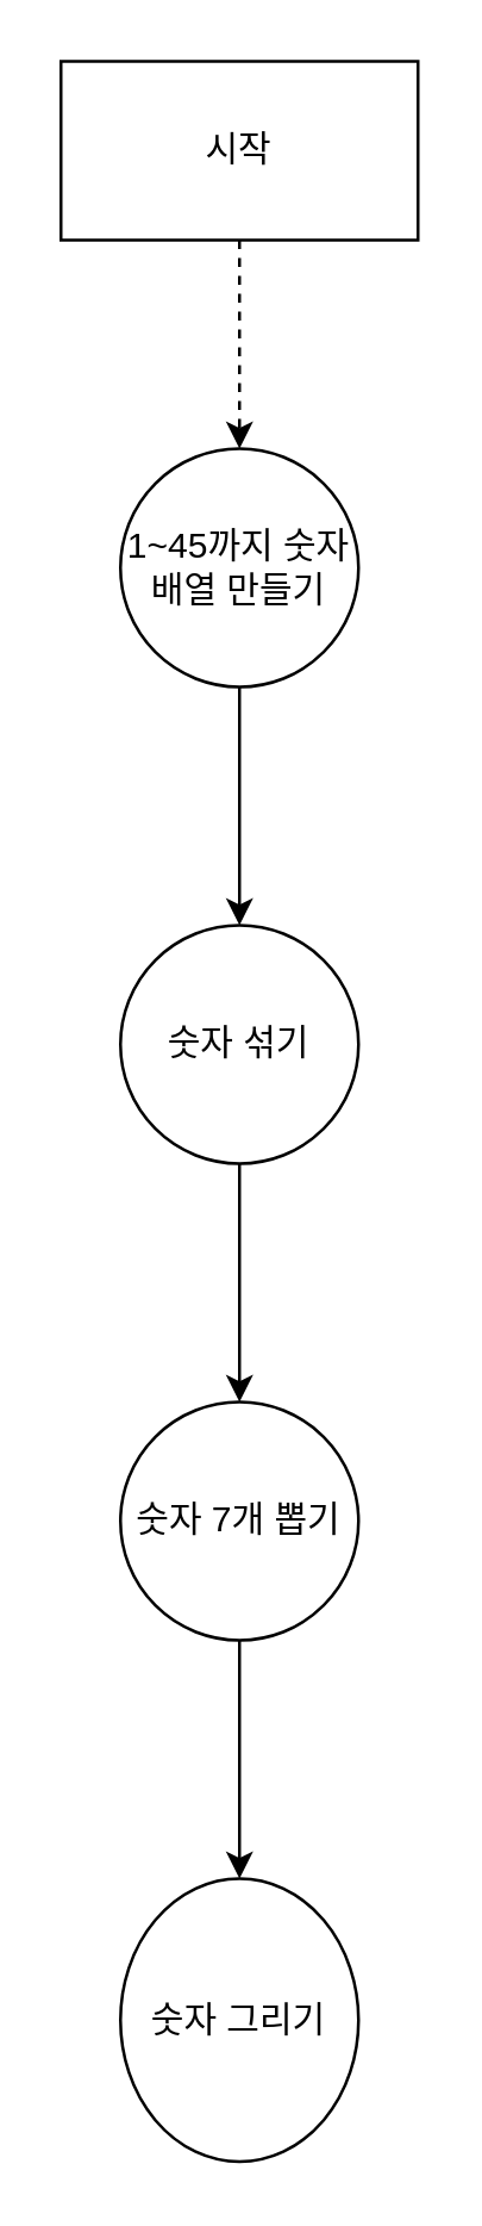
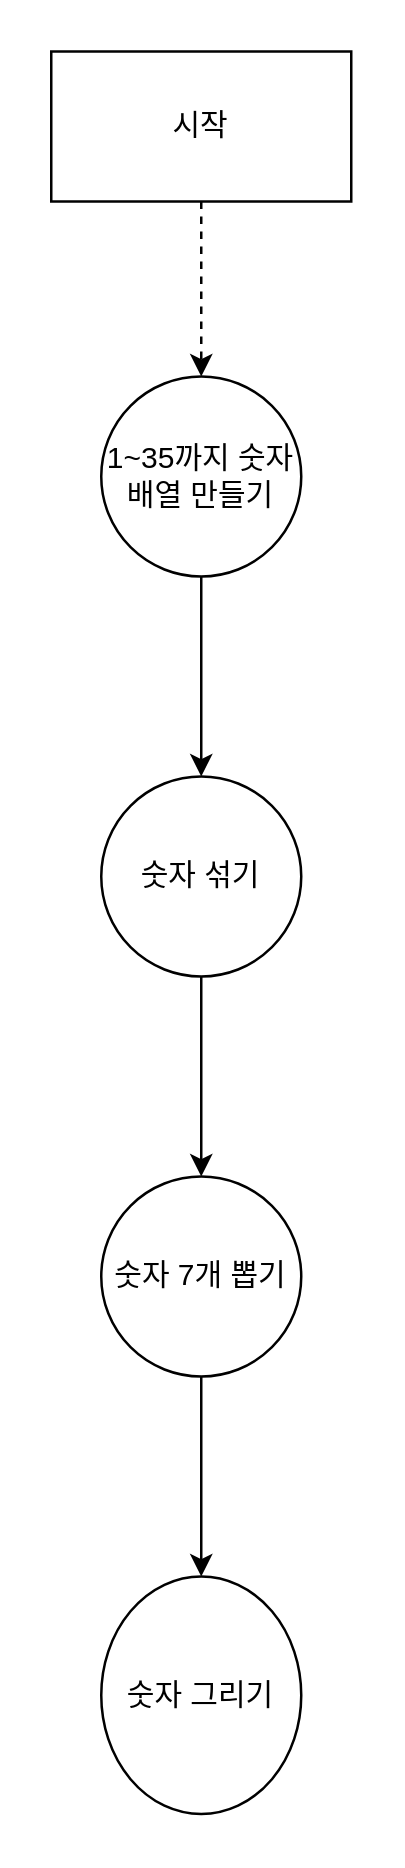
- <mxCell id="5" value="1~45까지 숫자 배열 만들기" style="ellipse;whiteSpace=wrap;html=1;rounded=0;" vertex="1" parent="1"><mxGeometry x="40" y="150" width="80" height="80" as="geometry" /></mxCell>
+ <mxCell id="5" value="1~35까지 숫자 배열 만들기" style="ellipse;whiteSpace=wrap;html=1;rounded=0;" vertex="1" parent="1"><mxGeometry x="40" y="150" width="80" height="80" as="geometry" /></mxCell>
